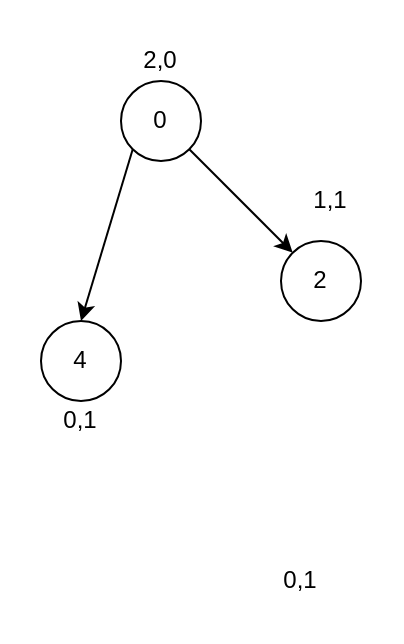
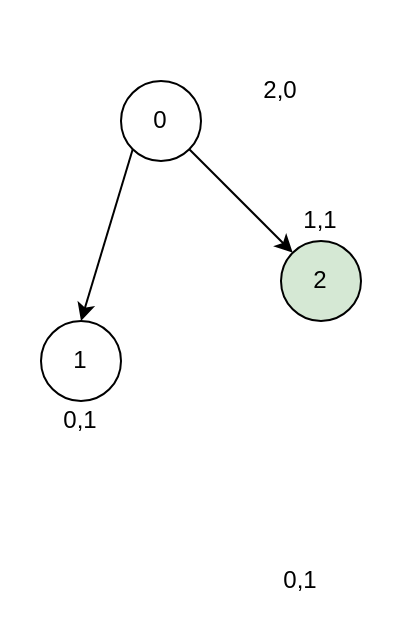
- <mxCell id="7" value="2,0" style="text;html=1;strokeColor=none;fillColor=none;align=center;verticalAlign=middle;whiteSpace=wrap;rounded=0;" parent="1" vertex="1"><mxGeometry x="60" y="20" width="40" height="20" as="geometry" /></mxCell>
+ <mxCell id="7" value="2,0" style="text;html=1;strokeColor=none;fillColor=none;align=center;verticalAlign=middle;whiteSpace=wrap;rounded=0;" parent="1" vertex="1"><mxGeometry x="120" y="35" width="40" height="20" as="geometry" /></mxCell>
- <mxCell id="9" value="1,1" style="text;html=1;strokeColor=none;fillColor=none;align=center;verticalAlign=middle;whiteSpace=wrap;rounded=0;" parent="1" vertex="1"><mxGeometry x="145" y="90" width="40" height="20" as="geometry" /></mxCell>
+ <mxCell id="9" value="1,1" style="text;html=1;strokeColor=none;fillColor=none;align=center;verticalAlign=middle;whiteSpace=wrap;rounded=0;" parent="1" vertex="1"><mxGeometry x="140" y="100" width="40" height="20" as="geometry" /></mxCell>
- <mxCell id="4" value="2" style="ellipse;whiteSpace=wrap;html=1;aspect=fixed;" parent="1" vertex="1"><mxGeometry x="140" y="120" width="40" height="40" as="geometry" /></mxCell>
+ <mxCell id="4" value="2" style="ellipse;whiteSpace=wrap;html=1;aspect=fixed;fillColor=#d5e8d4;" parent="1" vertex="1"><mxGeometry x="140" y="120" width="40" height="40" as="geometry" /></mxCell>
- <mxCell id="3" value="4" style="ellipse;whiteSpace=wrap;html=1;aspect=fixed;" parent="1" vertex="1"><mxGeometry x="20" y="160" width="40" height="40" as="geometry" /></mxCell>
+ <mxCell id="3" value="1" style="ellipse;whiteSpace=wrap;html=1;aspect=fixed;" parent="1" vertex="1"><mxGeometry x="20" y="160" width="40" height="40" as="geometry" /></mxCell>
